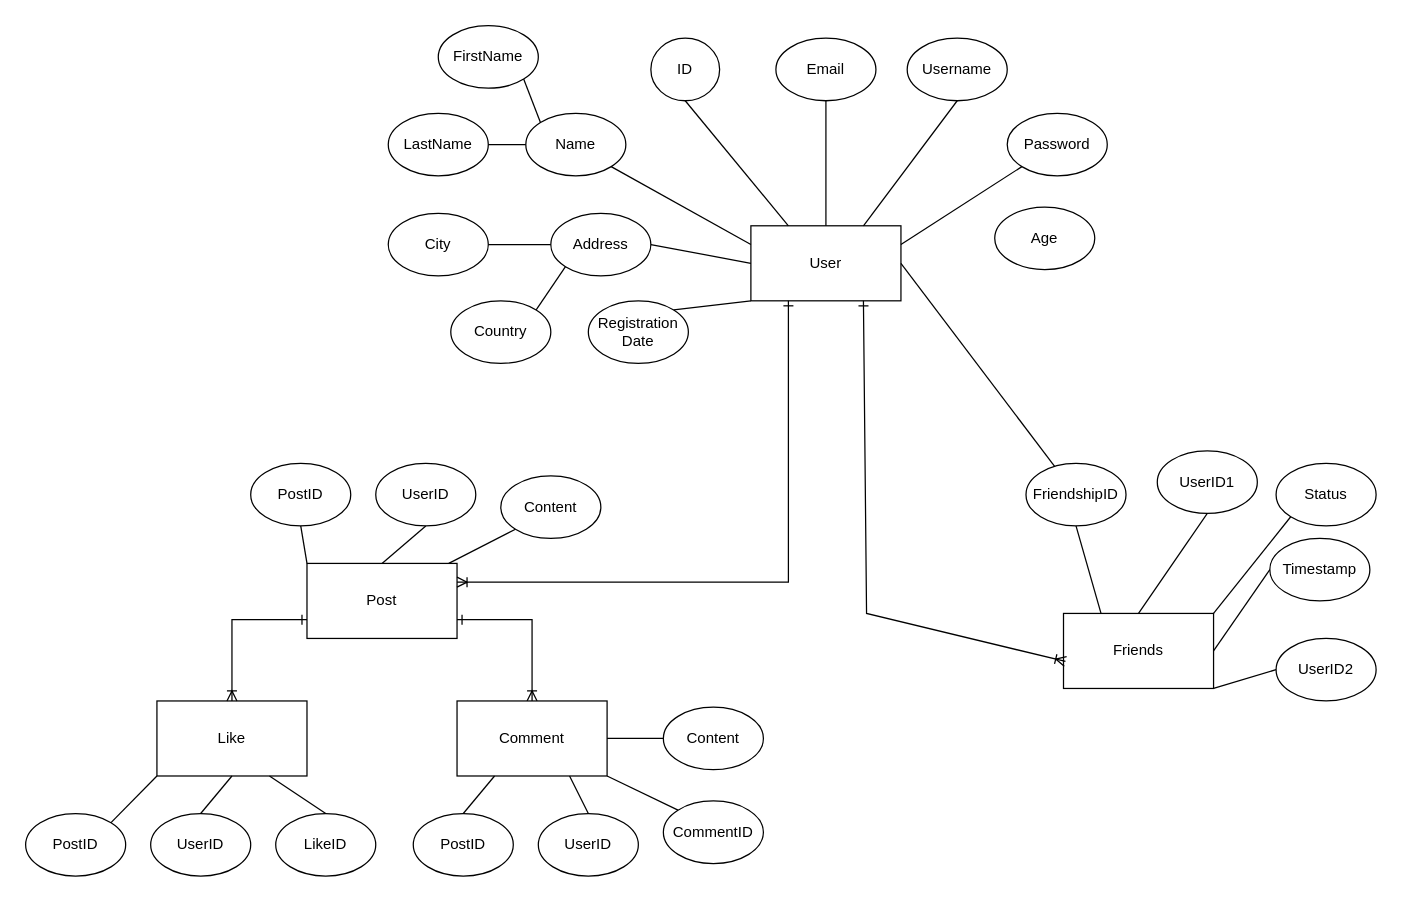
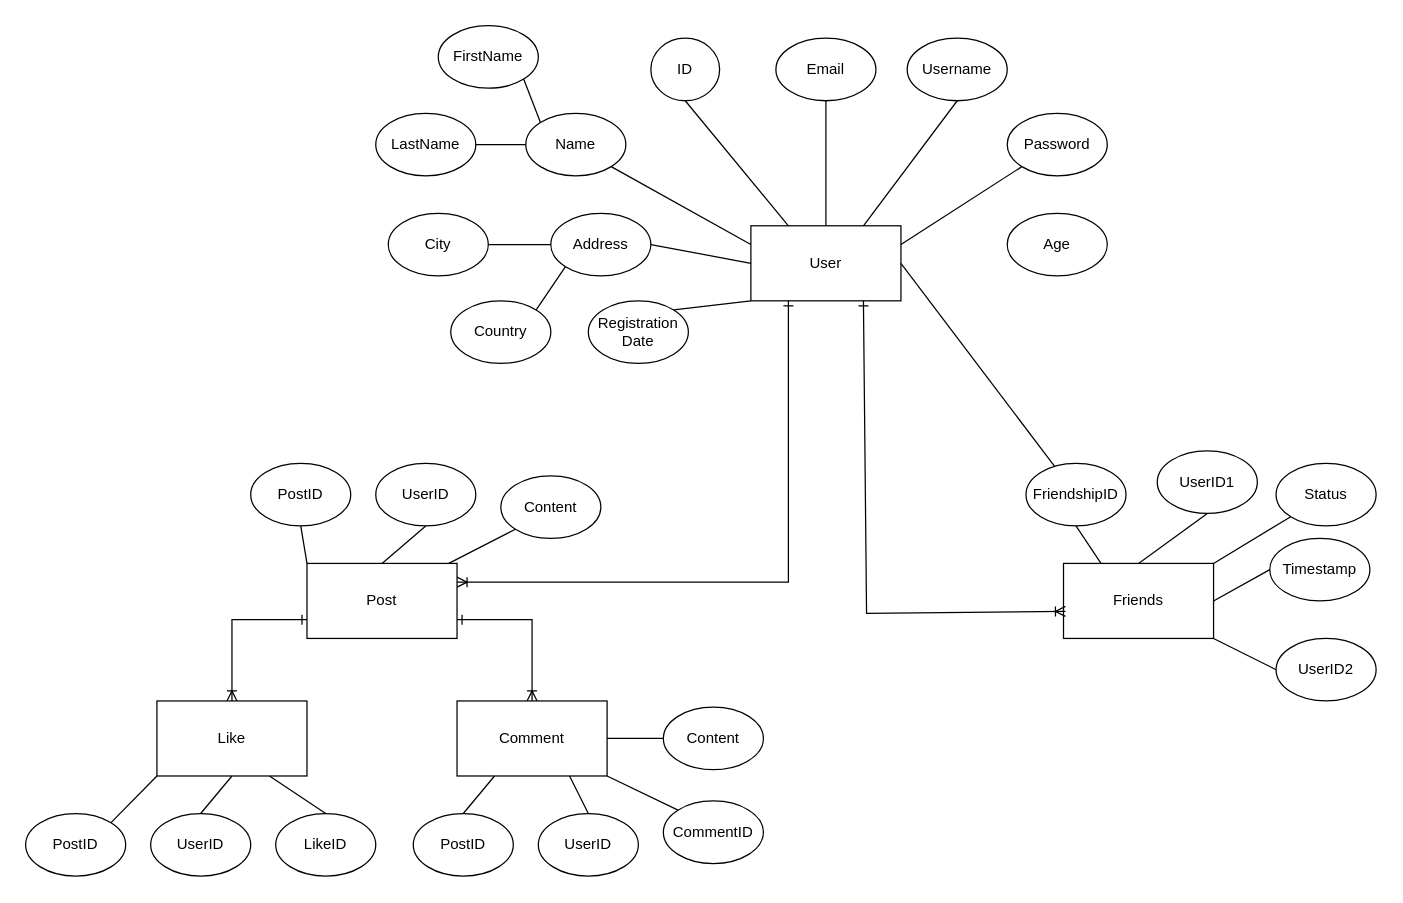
- <mxCell id="18" value="LastName" style="ellipse;whiteSpace=wrap;html=1;" vertex="1" parent="1"><mxGeometry x="310" y="90" width="80" height="50" as="geometry" /></mxCell>
+ <mxCell id="18" value="LastName" style="ellipse;whiteSpace=wrap;html=1;" vertex="1" parent="1"><mxGeometry x="300" y="90" width="80" height="50" as="geometry" /></mxCell>
- <mxCell id="3" value="Age" style="ellipse;whiteSpace=wrap;html=1;" vertex="1" parent="1"><mxGeometry x="795" y="165" width="80" height="50" as="geometry" /></mxCell>
+ <mxCell id="3" value="Age" style="ellipse;whiteSpace=wrap;html=1;" vertex="1" parent="1"><mxGeometry x="805" y="170" width="80" height="50" as="geometry" /></mxCell>
- <mxCell id="25" value="Friends" style="rounded=0;whiteSpace=wrap;html=1;" vertex="1" parent="1"><mxGeometry x="850" y="490" width="120" height="60" as="geometry" /></mxCell>
+ <mxCell id="25" value="Friends" style="rounded=0;whiteSpace=wrap;html=1;" vertex="1" parent="1"><mxGeometry x="850" y="450" width="120" height="60" as="geometry" /></mxCell>
